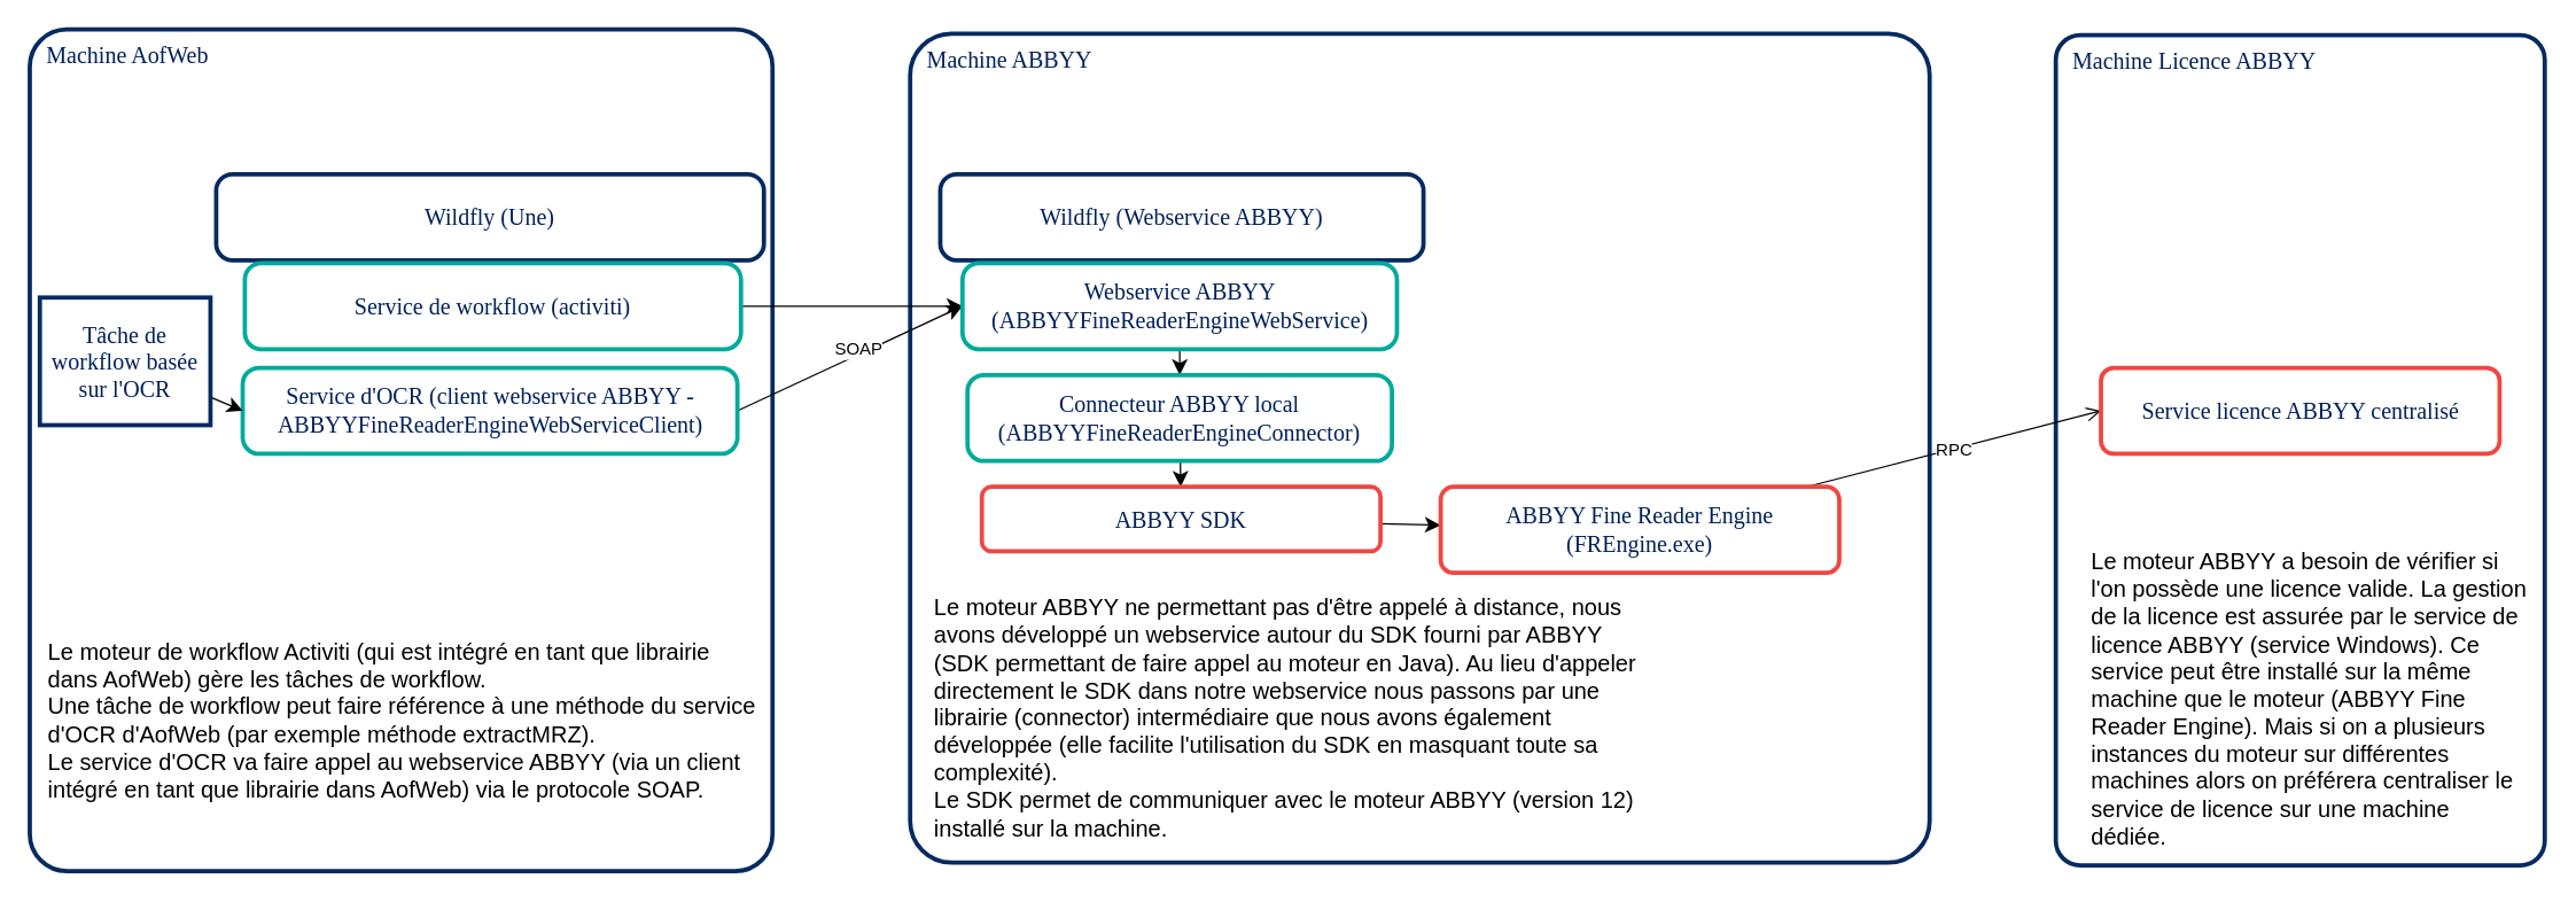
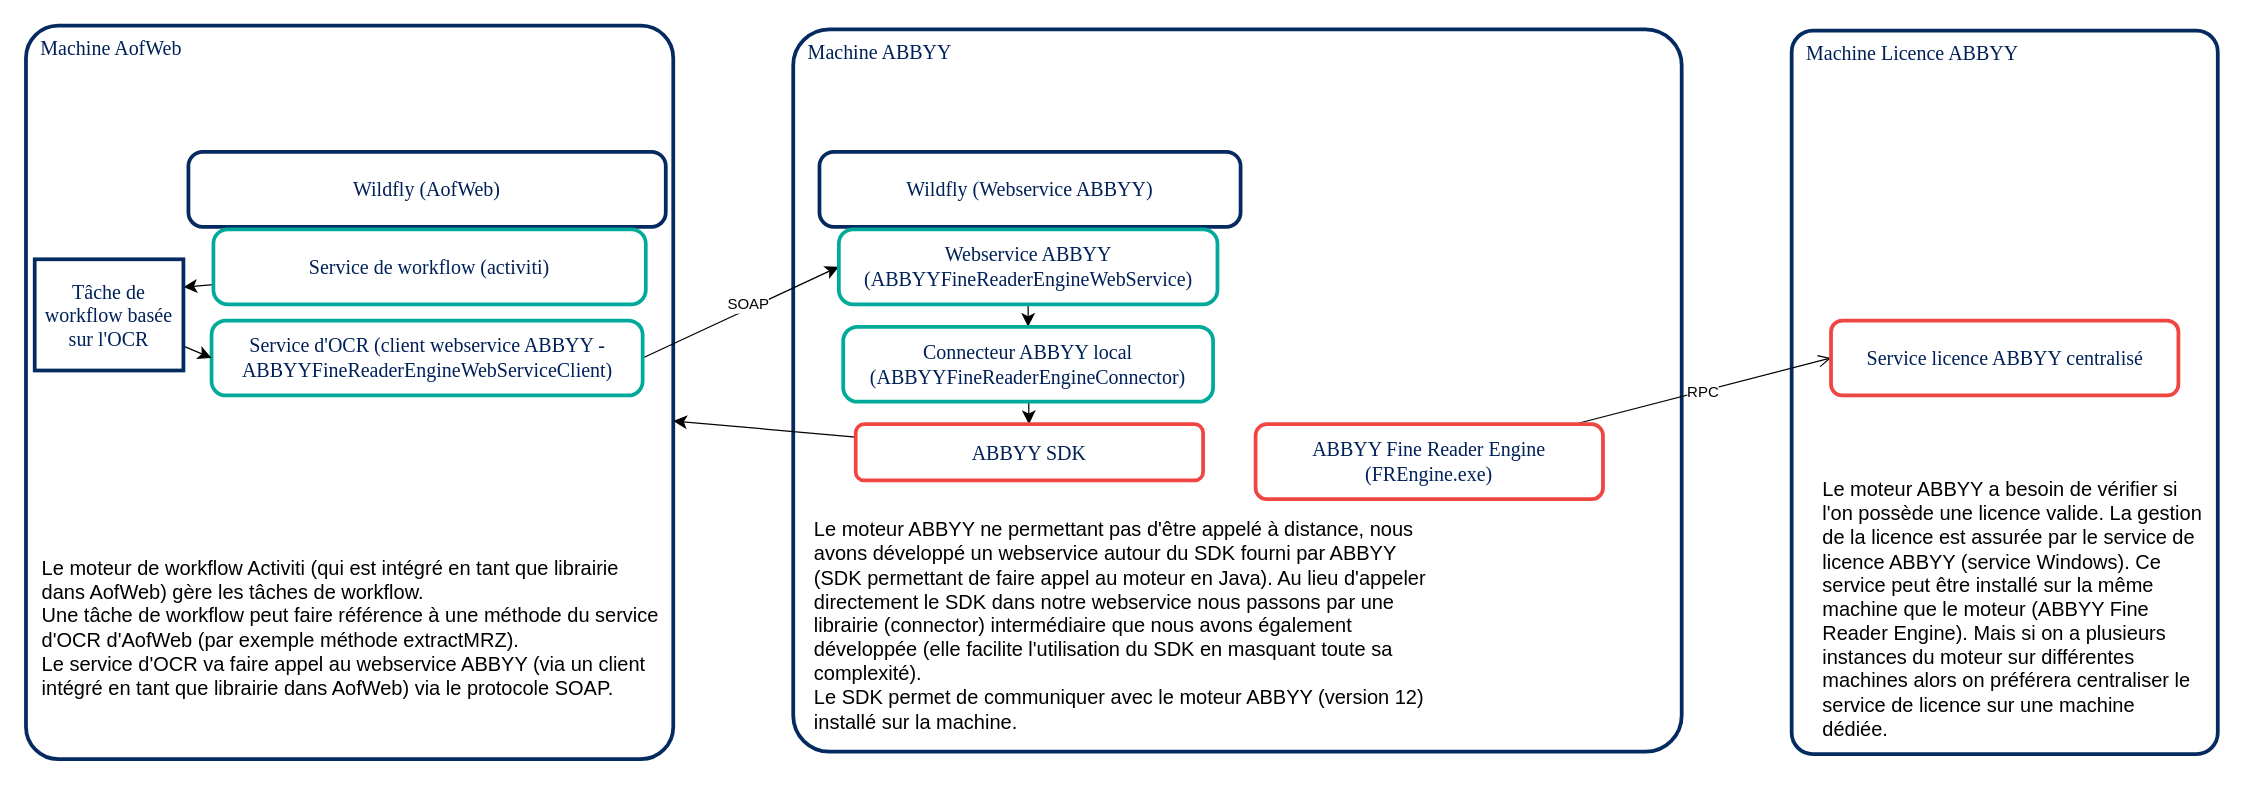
- <mxCell id="5" value="Wildfly (Une)" style="rounded=1;whiteSpace=wrap;html=1;strokeColor=#042a60;strokeWidth=3;arcSize=19;fontFamily=Poppins;fontSource=https%3A%2F%2Ffonts.googleapis.com%2Fcss%3Ffamily%3DPoppins;fontSize=16;fontColor=#002058;fontStyle=0;labelBackgroundColor=none;labelBorderColor=none;" vertex="1" parent="1"><mxGeometry x="150" y="121" width="382" height="60" as="geometry" /></mxCell>
+ <mxCell id="5" value="Wildfly (AofWeb)" style="rounded=1;whiteSpace=wrap;html=1;strokeColor=#042a60;strokeWidth=3;arcSize=19;fontFamily=Poppins;fontSource=https%3A%2F%2Ffonts.googleapis.com%2Fcss%3Ffamily%3DPoppins;fontSize=16;fontColor=#002058;fontStyle=0;labelBackgroundColor=none;labelBorderColor=none;" vertex="1" parent="1"><mxGeometry x="150" y="121" width="382" height="60" as="geometry" /></mxCell>
- <mxCell id="6" style="edgeStyle=none;curved=1;rounded=0;orthogonalLoop=1;jettySize=auto;html=1;fontSize=12;startSize=8;endSize=8;" edge="1" parent="1" source="7" target="15"><mxGeometry relative="1" as="geometry" /></mxCell>
+ <mxCell id="6" style="edgeStyle=none;curved=1;rounded=0;orthogonalLoop=1;jettySize=auto;html=1;entryX=1;entryY=0.25;entryDx=0;entryDy=0;fontSize=12;startSize=8;endSize=8;" edge="1" parent="1" source="7" target="12"><mxGeometry relative="1" as="geometry" /></mxCell>
- <mxCell id="18" style="edgeStyle=none;curved=1;rounded=0;orthogonalLoop=1;jettySize=auto;html=1;fontSize=12;startSize=8;endSize=8;" edge="1" parent="1" source="19" target="22"><mxGeometry relative="1" as="geometry" /></mxCell>
+ <mxCell id="18" style="edgeStyle=none;curved=1;rounded=0;orthogonalLoop=1;jettySize=auto;html=1;fontSize=12;startSize=8;endSize=8;" edge="1" parent="1" source="19" target="4"><mxGeometry relative="1" as="geometry" /></mxCell>
